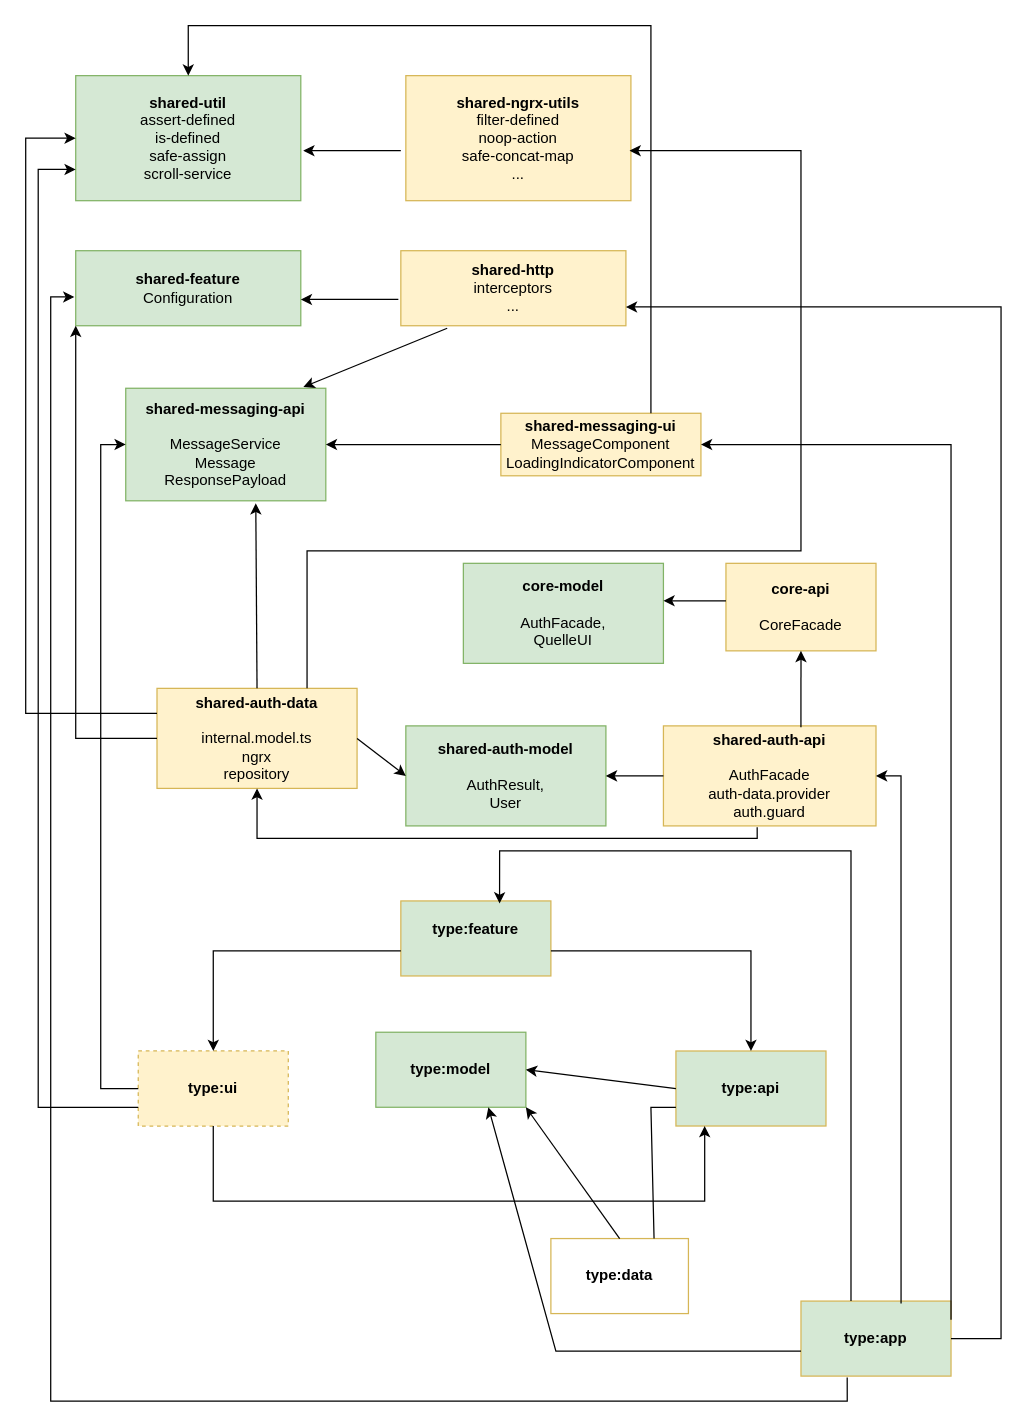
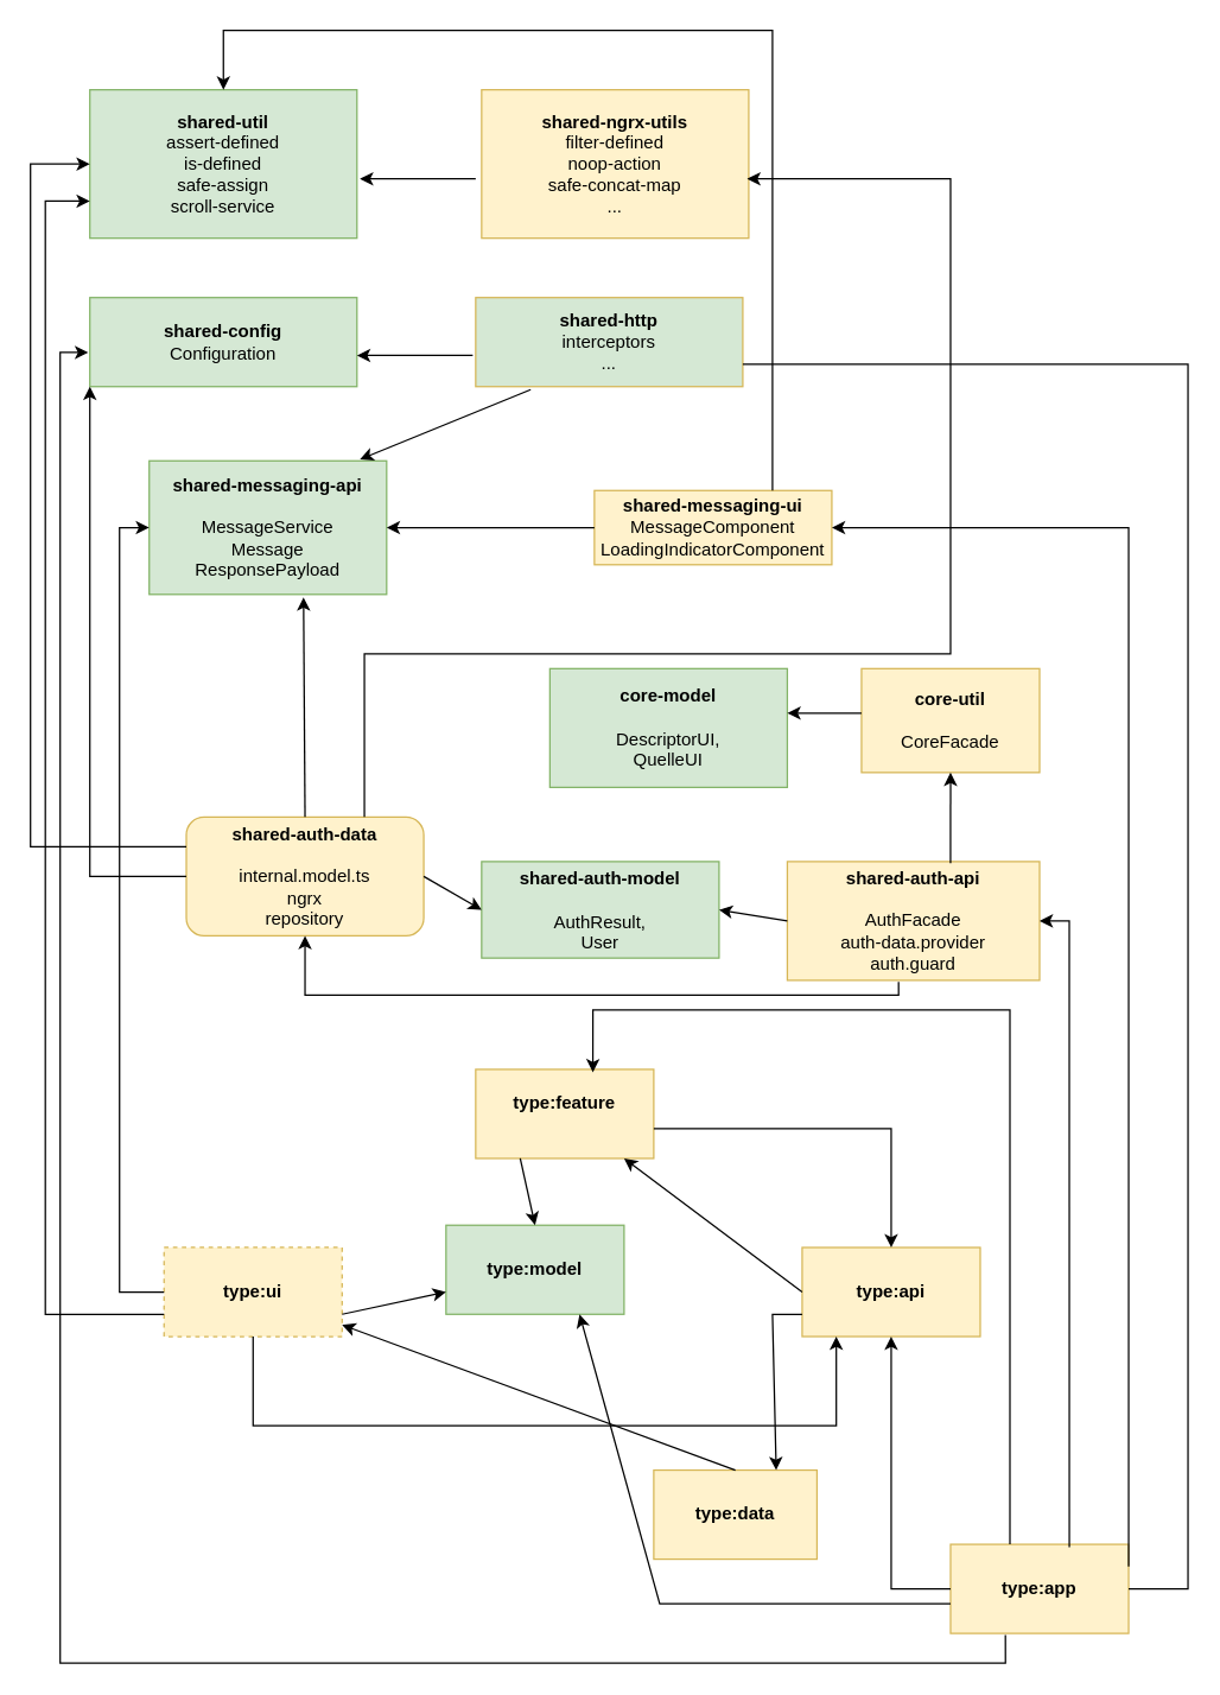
- <mxCell id="5" value="&lt;b&gt;shared-feature&lt;/b&gt;&lt;br&gt;Configuration" style="rounded=0;whiteSpace=wrap;html=1;fillColor=#d5e8d4;strokeColor=#82b366;" parent="1" vertex="1"><mxGeometry x="60" y="200" width="180" height="60" as="geometry" /></mxCell>
+ <mxCell id="5" value="&lt;b&gt;shared-config&lt;/b&gt;&lt;br&gt;Configuration" style="rounded=0;whiteSpace=wrap;html=1;fillColor=#d5e8d4;strokeColor=#82b366;" parent="1" vertex="1"><mxGeometry x="60" y="200" width="180" height="60" as="geometry" /></mxCell>
- <mxCell id="4" value="&lt;b&gt;shared-http&lt;/b&gt;&lt;br&gt;interceptors&lt;br&gt;..." style="rounded=0;whiteSpace=wrap;html=1;fillColor=#fff2cc;strokeColor=#d6b656;" parent="1" vertex="1"><mxGeometry x="320" y="200" width="180" height="60" as="geometry" /></mxCell>
+ <mxCell id="4" value="&lt;b&gt;shared-http&lt;/b&gt;&lt;br&gt;interceptors&lt;br&gt;..." style="rounded=0;whiteSpace=wrap;html=1;fillColor=#d5e8d4;strokeColor=#d6b656;" parent="1" vertex="1"><mxGeometry x="320" y="200" width="180" height="60" as="geometry" /></mxCell>
- <mxCell id="28" value="" style="endArrow=classic;html=1;rounded=0;exitX=1;exitY=0.5;exitDx=0;exitDy=0;entryX=1;entryY=0.75;entryDx=0;entryDy=0;" parent="1" source="16" target="4" edge="1"><mxGeometry width="50" height="50" relative="1" as="geometry"><mxPoint x="390" y="470" as="sourcePoint" /><mxPoint x="440" y="420" as="targetPoint" /><Array as="points"><mxPoint x="800" y="1070" /><mxPoint x="800" y="245" /></Array></mxGeometry></mxCell>
+ <mxCell id="28" value="" style="endArrow=none;html=1;rounded=0;exitX=1;exitY=0.5;exitDx=0;exitDy=0;entryX=1;entryY=0.75;entryDx=0;entryDy=0;" parent="1" source="16" target="4" edge="1"><mxGeometry width="50" height="50" relative="1" as="geometry"><mxPoint x="390" y="470" as="sourcePoint" /><mxPoint x="440" y="420" as="targetPoint" /><Array as="points"><mxPoint x="800" y="1070" /><mxPoint x="800" y="245" /></Array></mxGeometry></mxCell>
- <mxCell id="44" value="&lt;b&gt;core-api&lt;br&gt;&lt;/b&gt;&lt;br&gt;CoreFacade&lt;br&gt;" style="rounded=0;whiteSpace=wrap;html=1;fillColor=#fff2cc;strokeColor=#d6b656;" vertex="1" parent="1"><mxGeometry x="580" y="450" width="120" height="70" as="geometry" /></mxCell>
+ <mxCell id="44" value="&lt;b&gt;core-util&lt;br&gt;&lt;/b&gt;&lt;br&gt;CoreFacade&lt;br&gt;" style="rounded=0;whiteSpace=wrap;html=1;fillColor=#fff2cc;strokeColor=#d6b656;" vertex="1" parent="1"><mxGeometry x="580" y="450" width="120" height="70" as="geometry" /></mxCell>
- <mxCell id="43" value="&lt;b&gt;core-model&lt;br&gt;&lt;/b&gt;&lt;br&gt;AuthFacade,&lt;br&gt;QuelleUI&lt;br&gt;" style="rounded=0;whiteSpace=wrap;html=1;fillColor=#d5e8d4;strokeColor=#82b366;" vertex="1" parent="1"><mxGeometry x="370" y="450" width="160" height="80" as="geometry" /></mxCell>
+ <mxCell id="43" value="&lt;b&gt;core-model&lt;br&gt;&lt;/b&gt;&lt;br&gt;DescriptorUI,&lt;br&gt;QuelleUI&lt;br&gt;" style="rounded=0;whiteSpace=wrap;html=1;fillColor=#d5e8d4;strokeColor=#82b366;" vertex="1" parent="1"><mxGeometry x="370" y="450" width="160" height="80" as="geometry" /></mxCell>
- <mxCell id="10" value="&lt;b&gt;shared-auth-data&lt;br&gt;&lt;/b&gt;&lt;br&gt;internal.model.ts&lt;br&gt;ngrx&lt;br&gt;repository" style="rounded=0;whiteSpace=wrap;html=1;fillColor=#fff2cc;strokeColor=#d6b656;" parent="1" vertex="1"><mxGeometry x="125" y="550" width="160" height="80" as="geometry" /></mxCell>
+ <mxCell id="10" value="&lt;b&gt;shared-auth-data&lt;br&gt;&lt;/b&gt;&lt;br&gt;internal.model.ts&lt;br&gt;ngrx&lt;br&gt;repository" style="whiteSpace=wrap;html=1;fillColor=#fff2cc;strokeColor=#d6b656;rounded=1;" parent="1" vertex="1"><mxGeometry x="125" y="550" width="160" height="80" as="geometry" /></mxCell>
- <mxCell id="8" value="&lt;b&gt;shared-auth-model&lt;br&gt;&lt;/b&gt;&lt;br&gt;AuthResult,&lt;br&gt;User" style="rounded=0;whiteSpace=wrap;html=1;fillColor=#d5e8d4;strokeColor=#82b366;" parent="1" vertex="1"><mxGeometry x="324" y="580" width="160" height="80" as="geometry" /></mxCell>
+ <mxCell id="8" value="&lt;b&gt;shared-auth-model&lt;br&gt;&lt;/b&gt;&lt;br&gt;AuthResult,&lt;br&gt;User" style="rounded=0;whiteSpace=wrap;html=1;fillColor=#d5e8d4;strokeColor=#82b366;" parent="1" vertex="1"><mxGeometry x="324" y="580" width="160" height="65" as="geometry" /></mxCell>
- <mxCell id="17" value="&lt;b&gt;type:feature&lt;br&gt;&lt;/b&gt;&lt;b&gt;&lt;br&gt;&lt;/b&gt;" style="rounded=0;whiteSpace=wrap;html=1;fillColor=#d5e8d4;strokeColor=#d6b656;" parent="1" vertex="1"><mxGeometry x="320" y="720" width="120" height="60" as="geometry" /></mxCell>
+ <mxCell id="17" value="&lt;b&gt;type:feature&lt;br&gt;&lt;/b&gt;&lt;b&gt;&lt;br&gt;&lt;/b&gt;" style="rounded=0;whiteSpace=wrap;html=1;fillColor=#fff2cc;strokeColor=#d6b656;" parent="1" vertex="1"><mxGeometry x="320" y="720" width="120" height="60" as="geometry" /></mxCell>
- <mxCell id="23" value="" style="endArrow=classic;html=1;rounded=0;entryX=0.5;entryY=0;entryDx=0;entryDy=0;exitX=0;exitY=0.667;exitDx=0;exitDy=0;exitPerimeter=0;" parent="1" source="17" target="20" edge="1"><mxGeometry width="50" height="50" relative="1" as="geometry"><mxPoint x="340" y="780" as="sourcePoint" /><mxPoint x="440" y="690" as="targetPoint" /><Array as="points"><mxPoint x="170" y="760" /></Array></mxGeometry></mxCell>
+ <mxCell id="22" value="" style="endArrow=classic;html=1;rounded=0;exitX=0.25;exitY=1;exitDx=0;exitDy=0;entryX=0.5;entryY=0;entryDx=0;entryDy=0;" parent="1" source="17" edge="1" target="18"><mxGeometry width="50" height="50" relative="1" as="geometry"><mxPoint x="390" y="740" as="sourcePoint" /><mxPoint x="400" y="840" as="targetPoint" /><Array as="points" /></mxGeometry></mxCell>
- <mxCell id="21" value="" style="endArrow=classic;html=1;rounded=0;exitX=0;exitY=0.5;exitDx=0;exitDy=0;entryX=1;entryY=0.5;entryDx=0;entryDy=0;" parent="1" source="19" target="18" edge="1"><mxGeometry width="50" height="50" relative="1" as="geometry"><mxPoint x="390" y="740" as="sourcePoint" /><mxPoint x="440" y="690" as="targetPoint" /></mxGeometry></mxCell>
+ <mxCell id="21" value="" style="endArrow=classic;html=1;rounded=0;exitX=0;exitY=0.5;exitDx=0;exitDy=0;" parent="1" source="19" target="17" edge="1"><mxGeometry width="50" height="50" relative="1" as="geometry"><mxPoint x="390" y="740" as="sourcePoint" /><mxPoint x="440" y="690" as="targetPoint" /></mxGeometry></mxCell>
- <mxCell id="19" value="&lt;b&gt;type:api&lt;/b&gt;" style="rounded=0;whiteSpace=wrap;html=1;fillColor=#d5e8d4;strokeColor=#d6b656;" parent="1" vertex="1"><mxGeometry x="540" y="840" width="120" height="60" as="geometry" /></mxCell>
+ <mxCell id="19" value="&lt;b&gt;type:api&lt;/b&gt;" style="rounded=0;whiteSpace=wrap;html=1;fillColor=#fff2cc;strokeColor=#d6b656;" parent="1" vertex="1"><mxGeometry x="540" y="840" width="120" height="60" as="geometry" /></mxCell>
+ <mxCell id="38" value="" style="endArrow=classic;html=1;rounded=0;exitX=1;exitY=0.75;exitDx=0;exitDy=0;entryX=0;entryY=0.75;entryDx=0;entryDy=0;" parent="1" source="20" target="18" edge="1"><mxGeometry width="50" height="50" relative="1" as="geometry"><mxPoint x="390" y="660" as="sourcePoint" /><mxPoint x="440" y="610" as="targetPoint" /></mxGeometry></mxCell>
- <mxCell id="48" value="" style="endArrow=classic;html=1;rounded=0;entryX=1;entryY=1;entryDx=0;entryDy=0;exitX=0.5;exitY=0;exitDx=0;exitDy=0;" edge="1" parent="1" source="47" target="18"><mxGeometry width="50" height="50" relative="1" as="geometry"><mxPoint x="480" y="970" as="sourcePoint" /><mxPoint x="650" y="730" as="targetPoint" /></mxGeometry></mxCell>
+ <mxCell id="48" value="" style="endArrow=classic;html=1;rounded=0;exitX=0.5;exitY=0;exitDx=0;exitDy=0;" edge="1" parent="1" source="47" target="20"><mxGeometry width="50" height="50" relative="1" as="geometry"><mxPoint x="480" y="970" as="sourcePoint" /><mxPoint x="650" y="730" as="targetPoint" /></mxGeometry></mxCell>
- <mxCell id="49" value="" style="endArrow=none;html=1;rounded=0;exitX=0;exitY=0.75;exitDx=0;exitDy=0;entryX=0.75;entryY=0;entryDx=0;entryDy=0;" edge="1" parent="1" source="19" target="47"><mxGeometry width="50" height="50" relative="1" as="geometry"><mxPoint x="600" y="780" as="sourcePoint" /><mxPoint x="650" y="730" as="targetPoint" /><Array as="points"><mxPoint x="520" y="885" /></Array></mxGeometry></mxCell>
+ <mxCell id="49" value="" style="endArrow=classic;html=1;rounded=0;exitX=0;exitY=0.75;exitDx=0;exitDy=0;entryX=0.75;entryY=0;entryDx=0;entryDy=0;" edge="1" parent="1" source="19" target="47"><mxGeometry width="50" height="50" relative="1" as="geometry"><mxPoint x="600" y="780" as="sourcePoint" /><mxPoint x="650" y="730" as="targetPoint" /><Array as="points"><mxPoint x="520" y="885" /></Array></mxGeometry></mxCell>
+ <mxCell id="26" value="" style="endArrow=classic;html=1;rounded=0;exitX=0;exitY=0.5;exitDx=0;exitDy=0;entryX=0.5;entryY=1;entryDx=0;entryDy=0;" parent="1" source="16" target="19" edge="1"><mxGeometry width="50" height="50" relative="1" as="geometry"><mxPoint x="390" y="730" as="sourcePoint" /><mxPoint x="440" y="680" as="targetPoint" /><Array as="points"><mxPoint x="600" y="1070" /></Array></mxGeometry></mxCell>
- <mxCell id="47" value="&lt;b&gt;type:data&lt;/b&gt;" style="rounded=0;whiteSpace=wrap;html=1;fillColor=#ffffff;strokeColor=#d6b656;" vertex="1" parent="1"><mxGeometry x="440" y="990" width="110" height="60" as="geometry" /></mxCell>
+ <mxCell id="47" value="&lt;b&gt;type:data&lt;/b&gt;" style="rounded=0;whiteSpace=wrap;html=1;fillColor=#fff2cc;strokeColor=#d6b656;" vertex="1" parent="1"><mxGeometry x="440" y="990" width="110" height="60" as="geometry" /></mxCell>
- <mxCell id="16" value="&lt;b&gt;type:app&lt;/b&gt;" style="rounded=0;whiteSpace=wrap;html=1;fillColor=#d5e8d4;strokeColor=#d6b656;" parent="1" vertex="1"><mxGeometry x="640" y="1040" width="120" height="60" as="geometry" /></mxCell>
+ <mxCell id="16" value="&lt;b&gt;type:app&lt;/b&gt;" style="rounded=0;whiteSpace=wrap;html=1;fillColor=#fff2cc;strokeColor=#d6b656;" parent="1" vertex="1"><mxGeometry x="640" y="1040" width="120" height="60" as="geometry" /></mxCell>
